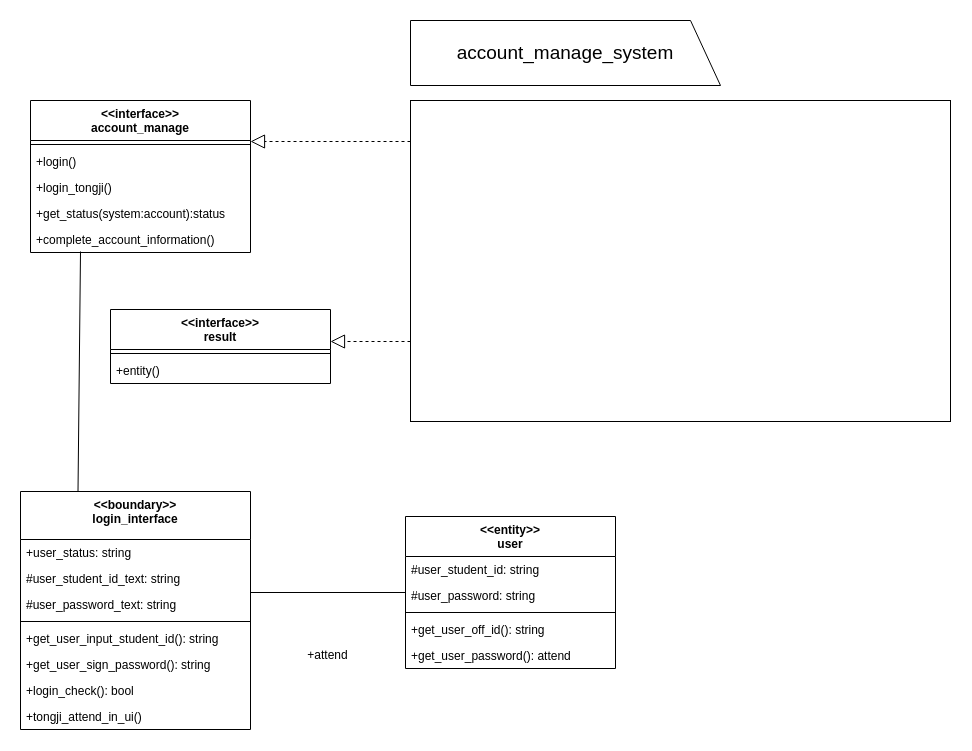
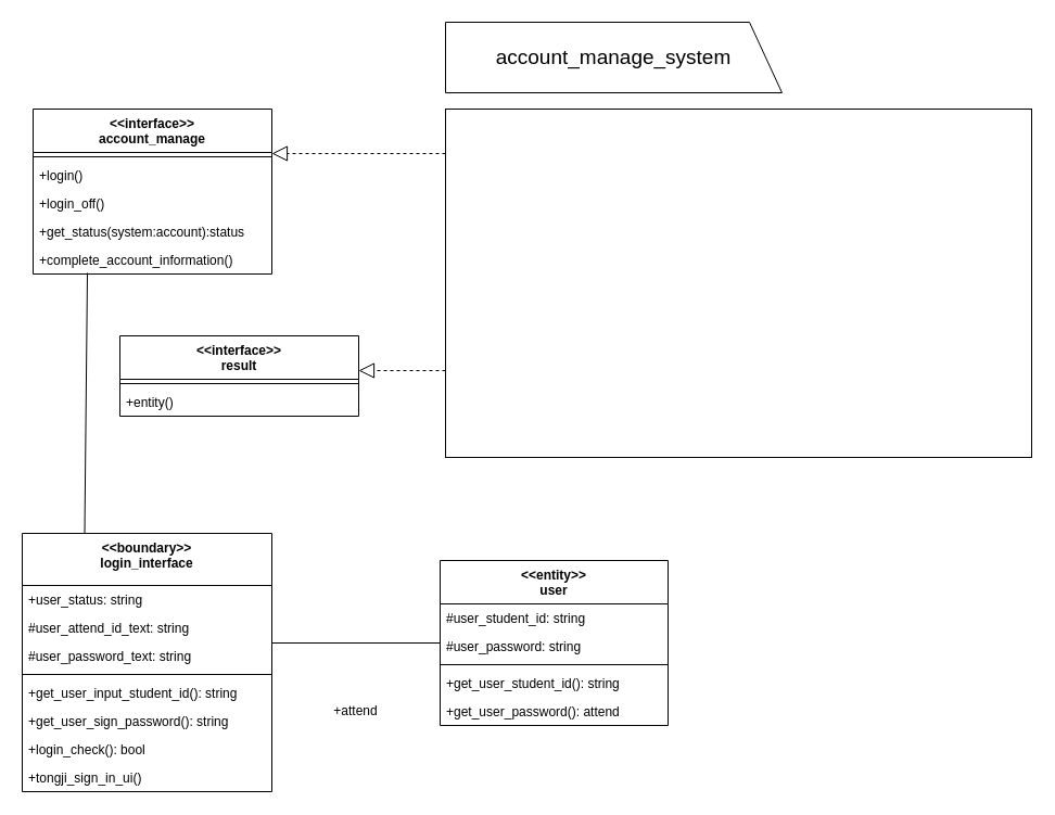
- <mxCell id="5" value="+login_tongji()" style="text;strokeColor=none;fillColor=none;align=left;verticalAlign=top;spacingLeft=4;spacingRight=4;overflow=hidden;rotatable=0;points=[[0,0.5],[1,0.5]];portConstraint=eastwest;rounded=0;shadow=0;glass=0;labelBorderColor=none;sketch=0;" parent="2" vertex="1"><mxGeometry y="74" width="220" height="26" as="geometry" /></mxCell>
+ <mxCell id="5" value="+login_off()" style="text;strokeColor=none;fillColor=none;align=left;verticalAlign=top;spacingLeft=4;spacingRight=4;overflow=hidden;rotatable=0;points=[[0,0.5],[1,0.5]];portConstraint=eastwest;rounded=0;shadow=0;glass=0;labelBorderColor=none;sketch=0;" parent="2" vertex="1"><mxGeometry y="74" width="220" height="26" as="geometry" /></mxCell>
- <mxCell id="12" value="#user_student_id_text: string" style="text;strokeColor=none;fillColor=none;align=left;verticalAlign=top;spacingLeft=4;spacingRight=4;overflow=hidden;rotatable=0;points=[[0,0.5],[1,0.5]];portConstraint=eastwest;" parent="10" vertex="1"><mxGeometry y="74" width="230" height="26" as="geometry" /></mxCell>
+ <mxCell id="12" value="#user_attend_id_text: string" style="text;strokeColor=none;fillColor=none;align=left;verticalAlign=top;spacingLeft=4;spacingRight=4;overflow=hidden;rotatable=0;points=[[0,0.5],[1,0.5]];portConstraint=eastwest;" parent="10" vertex="1"><mxGeometry y="74" width="230" height="26" as="geometry" /></mxCell>
- <mxCell id="23" value="+get_user_off_id(): string" style="text;strokeColor=none;fillColor=none;align=left;verticalAlign=top;spacingLeft=4;spacingRight=4;overflow=hidden;rotatable=0;points=[[0,0.5],[1,0.5]];portConstraint=eastwest;" parent="19" vertex="1"><mxGeometry y="100" width="210" height="26" as="geometry" /></mxCell>
+ <mxCell id="23" value="+get_user_student_id(): string" style="text;strokeColor=none;fillColor=none;align=left;verticalAlign=top;spacingLeft=4;spacingRight=4;overflow=hidden;rotatable=0;points=[[0,0.5],[1,0.5]];portConstraint=eastwest;" parent="19" vertex="1"><mxGeometry y="100" width="210" height="26" as="geometry" /></mxCell>
- <mxCell id="18" value="+tongji_attend_in_ui()" style="text;strokeColor=none;fillColor=none;align=left;verticalAlign=top;spacingLeft=4;spacingRight=4;overflow=hidden;rotatable=0;points=[[0,0.5],[1,0.5]];portConstraint=eastwest;" parent="10" vertex="1"><mxGeometry y="212" width="230" height="26" as="geometry" /></mxCell>
+ <mxCell id="18" value="+tongji_sign_in_ui()" style="text;strokeColor=none;fillColor=none;align=left;verticalAlign=top;spacingLeft=4;spacingRight=4;overflow=hidden;rotatable=0;points=[[0,0.5],[1,0.5]];portConstraint=eastwest;" parent="10" vertex="1"><mxGeometry y="212" width="230" height="26" as="geometry" /></mxCell>
